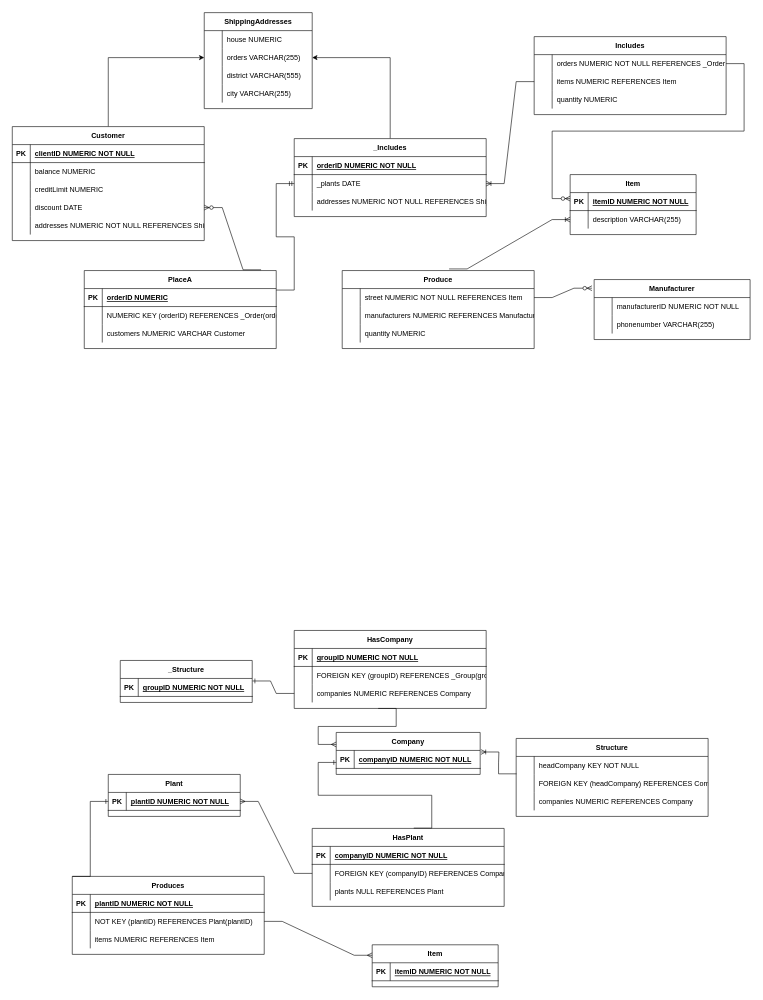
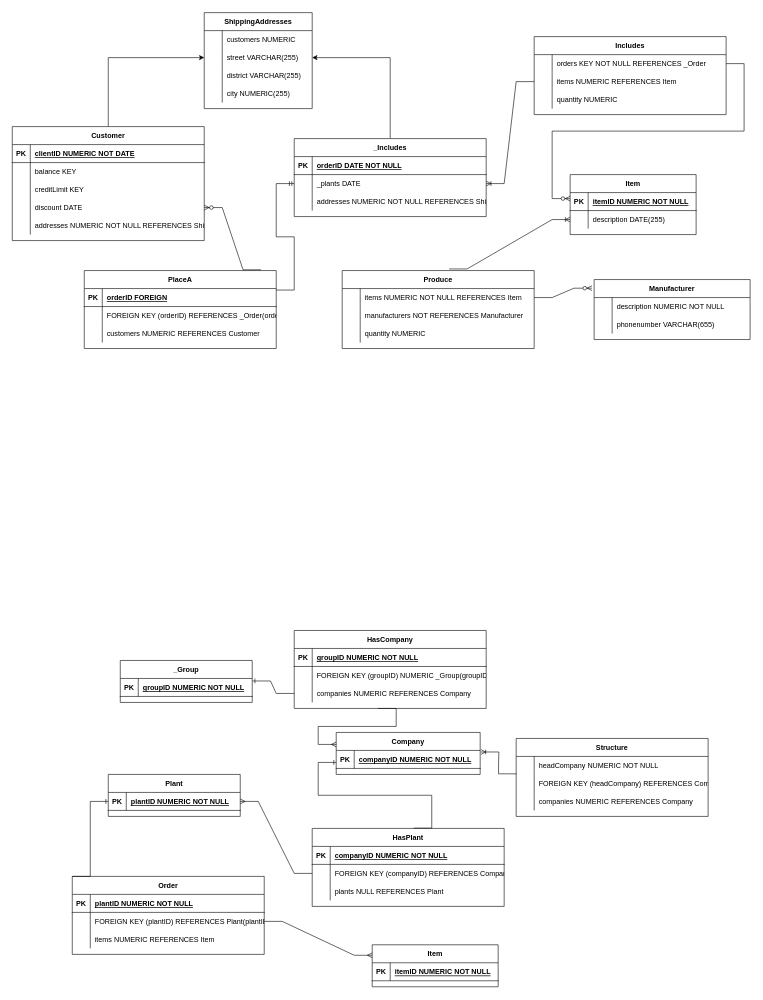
- <mxCell id="22" value="house NUMERIC" style="shape=partialRectangle;overflow=hidden;connectable=0;fillColor=none;align=left;top=0;left=0;bottom=0;right=0;spacingLeft=6;" vertex="1" parent="20"><mxGeometry x="30" width="150" height="30" as="geometry"><mxRectangle width="150" height="30" as="alternateBounds" /></mxGeometry></mxCell>
+ <mxCell id="22" value="customers NUMERIC" style="shape=partialRectangle;overflow=hidden;connectable=0;fillColor=none;align=left;top=0;left=0;bottom=0;right=0;spacingLeft=6;" vertex="1" parent="20"><mxGeometry x="30" width="150" height="30" as="geometry"><mxRectangle width="150" height="30" as="alternateBounds" /></mxGeometry></mxCell>
- <mxCell id="25" value="orders VARCHAR(255)" style="shape=partialRectangle;overflow=hidden;connectable=0;fillColor=none;align=left;top=0;left=0;bottom=0;right=0;spacingLeft=6;" vertex="1" parent="23"><mxGeometry x="30" width="150" height="30" as="geometry"><mxRectangle width="150" height="30" as="alternateBounds" /></mxGeometry></mxCell>
+ <mxCell id="25" value="street VARCHAR(255)" style="shape=partialRectangle;overflow=hidden;connectable=0;fillColor=none;align=left;top=0;left=0;bottom=0;right=0;spacingLeft=6;" vertex="1" parent="23"><mxGeometry x="30" width="150" height="30" as="geometry"><mxRectangle width="150" height="30" as="alternateBounds" /></mxGeometry></mxCell>
- <mxCell id="63" value="orders NUMERIC NOT NULL REFERENCES _Order" style="shape=partialRectangle;overflow=hidden;connectable=0;fillColor=none;align=left;top=0;left=0;bottom=0;right=0;spacingLeft=6;" vertex="1" parent="61"><mxGeometry x="30" width="290" height="30" as="geometry"><mxRectangle width="290" height="30" as="alternateBounds" /></mxGeometry></mxCell>
+ <mxCell id="63" value="orders KEY NOT NULL REFERENCES _Order" style="shape=partialRectangle;overflow=hidden;connectable=0;fillColor=none;align=left;top=0;left=0;bottom=0;right=0;spacingLeft=6;" vertex="1" parent="61"><mxGeometry x="30" width="290" height="30" as="geometry"><mxRectangle width="290" height="30" as="alternateBounds" /></mxGeometry></mxCell>
- <mxCell id="28" value="district VARCHAR(555)" style="shape=partialRectangle;overflow=hidden;connectable=0;fillColor=none;align=left;top=0;left=0;bottom=0;right=0;spacingLeft=6;" vertex="1" parent="26"><mxGeometry x="30" width="150" height="30" as="geometry"><mxRectangle width="150" height="30" as="alternateBounds" /></mxGeometry></mxCell>
+ <mxCell id="28" value="district VARCHAR(255)" style="shape=partialRectangle;overflow=hidden;connectable=0;fillColor=none;align=left;top=0;left=0;bottom=0;right=0;spacingLeft=6;" vertex="1" parent="26"><mxGeometry x="30" width="150" height="30" as="geometry"><mxRectangle width="150" height="30" as="alternateBounds" /></mxGeometry></mxCell>
- <mxCell id="31" value="city VARCHAR(255)" style="shape=partialRectangle;overflow=hidden;connectable=0;fillColor=none;align=left;top=0;left=0;bottom=0;right=0;spacingLeft=6;" vertex="1" parent="29"><mxGeometry x="30" width="150" height="30" as="geometry"><mxRectangle width="150" height="30" as="alternateBounds" /></mxGeometry></mxCell>
+ <mxCell id="31" value="city NUMERIC(255)" style="shape=partialRectangle;overflow=hidden;connectable=0;fillColor=none;align=left;top=0;left=0;bottom=0;right=0;spacingLeft=6;" vertex="1" parent="29"><mxGeometry x="30" width="150" height="30" as="geometry"><mxRectangle width="150" height="30" as="alternateBounds" /></mxGeometry></mxCell>
- <mxCell id="6" value="clientID NUMERIC NOT NULL " style="shape=partialRectangle;overflow=hidden;connectable=0;fillColor=none;align=left;top=0;left=0;bottom=0;right=0;spacingLeft=6;fontStyle=5;" vertex="1" parent="4"><mxGeometry x="30" width="290" height="30" as="geometry"><mxRectangle width="290" height="30" as="alternateBounds" /></mxGeometry></mxCell>
+ <mxCell id="6" value="clientID NUMERIC NOT DATE " style="shape=partialRectangle;overflow=hidden;connectable=0;fillColor=none;align=left;top=0;left=0;bottom=0;right=0;spacingLeft=6;fontStyle=5;" vertex="1" parent="4"><mxGeometry x="30" width="290" height="30" as="geometry"><mxRectangle width="290" height="30" as="alternateBounds" /></mxGeometry></mxCell>
- <mxCell id="36" value="orderID NUMERIC NOT NULL " style="shape=partialRectangle;overflow=hidden;connectable=0;fillColor=none;align=left;top=0;left=0;bottom=0;right=0;spacingLeft=6;fontStyle=5;" vertex="1" parent="34"><mxGeometry x="30" width="290" height="30" as="geometry"><mxRectangle width="290" height="30" as="alternateBounds" /></mxGeometry></mxCell>
+ <mxCell id="36" value="orderID DATE NOT NULL " style="shape=partialRectangle;overflow=hidden;connectable=0;fillColor=none;align=left;top=0;left=0;bottom=0;right=0;spacingLeft=6;fontStyle=5;" vertex="1" parent="34"><mxGeometry x="30" width="290" height="30" as="geometry"><mxRectangle width="290" height="30" as="alternateBounds" /></mxGeometry></mxCell>
- <mxCell id="9" value="balance NUMERIC" style="shape=partialRectangle;overflow=hidden;connectable=0;fillColor=none;align=left;top=0;left=0;bottom=0;right=0;spacingLeft=6;" vertex="1" parent="7"><mxGeometry x="30" width="290" height="30" as="geometry"><mxRectangle width="290" height="30" as="alternateBounds" /></mxGeometry></mxCell>
+ <mxCell id="9" value="balance KEY" style="shape=partialRectangle;overflow=hidden;connectable=0;fillColor=none;align=left;top=0;left=0;bottom=0;right=0;spacingLeft=6;" vertex="1" parent="7"><mxGeometry x="30" width="290" height="30" as="geometry"><mxRectangle width="290" height="30" as="alternateBounds" /></mxGeometry></mxCell>
- <mxCell id="12" value="creditLimit NUMERIC" style="shape=partialRectangle;overflow=hidden;connectable=0;fillColor=none;align=left;top=0;left=0;bottom=0;right=0;spacingLeft=6;" vertex="1" parent="10"><mxGeometry x="30" width="290" height="30" as="geometry"><mxRectangle width="290" height="30" as="alternateBounds" /></mxGeometry></mxCell>
+ <mxCell id="12" value="creditLimit KEY" style="shape=partialRectangle;overflow=hidden;connectable=0;fillColor=none;align=left;top=0;left=0;bottom=0;right=0;spacingLeft=6;" vertex="1" parent="10"><mxGeometry x="30" width="290" height="30" as="geometry"><mxRectangle width="290" height="30" as="alternateBounds" /></mxGeometry></mxCell>
- <mxCell id="59" value="description VARCHAR(255)" style="shape=partialRectangle;overflow=hidden;connectable=0;fillColor=none;align=left;top=0;left=0;bottom=0;right=0;spacingLeft=6;" vertex="1" parent="57"><mxGeometry x="30" width="180" height="30" as="geometry"><mxRectangle width="180" height="30" as="alternateBounds" /></mxGeometry></mxCell>
+ <mxCell id="59" value="description DATE(255)" style="shape=partialRectangle;overflow=hidden;connectable=0;fillColor=none;align=left;top=0;left=0;bottom=0;right=0;spacingLeft=6;" vertex="1" parent="57"><mxGeometry x="30" width="180" height="30" as="geometry"><mxRectangle width="180" height="30" as="alternateBounds" /></mxGeometry></mxCell>
- <mxCell id="46" value="orderID NUMERIC" style="shape=partialRectangle;overflow=hidden;connectable=0;fillColor=none;align=left;top=0;left=0;bottom=0;right=0;spacingLeft=6;fontStyle=5;" vertex="1" parent="44"><mxGeometry x="30" width="290" height="30" as="geometry"><mxRectangle width="290" height="30" as="alternateBounds" /></mxGeometry></mxCell>
+ <mxCell id="46" value="orderID FOREIGN" style="shape=partialRectangle;overflow=hidden;connectable=0;fillColor=none;align=left;top=0;left=0;bottom=0;right=0;spacingLeft=6;fontStyle=5;" vertex="1" parent="44"><mxGeometry x="30" width="290" height="30" as="geometry"><mxRectangle width="290" height="30" as="alternateBounds" /></mxGeometry></mxCell>
- <mxCell id="80" value="street NUMERIC NOT NULL REFERENCES Item" style="shape=partialRectangle;overflow=hidden;connectable=0;fillColor=none;align=left;top=0;left=0;bottom=0;right=0;spacingLeft=6;" vertex="1" parent="78"><mxGeometry x="30" width="290" height="30" as="geometry"><mxRectangle width="290" height="30" as="alternateBounds" /></mxGeometry></mxCell>
+ <mxCell id="80" value="items NUMERIC NOT NULL REFERENCES Item" style="shape=partialRectangle;overflow=hidden;connectable=0;fillColor=none;align=left;top=0;left=0;bottom=0;right=0;spacingLeft=6;" vertex="1" parent="78"><mxGeometry x="30" width="290" height="30" as="geometry"><mxRectangle width="290" height="30" as="alternateBounds" /></mxGeometry></mxCell>
- <mxCell id="73" value="manufacturerID NUMERIC NOT NULL" style="shape=partialRectangle;overflow=hidden;connectable=0;fillColor=none;align=left;top=0;left=0;bottom=0;right=0;spacingLeft=6;" vertex="1" parent="71"><mxGeometry x="30" width="230" height="30" as="geometry"><mxRectangle width="230" height="30" as="alternateBounds" /></mxGeometry></mxCell>
+ <mxCell id="73" value="description NUMERIC NOT NULL" style="shape=partialRectangle;overflow=hidden;connectable=0;fillColor=none;align=left;top=0;left=0;bottom=0;right=0;spacingLeft=6;" vertex="1" parent="71"><mxGeometry x="30" width="230" height="30" as="geometry"><mxRectangle width="230" height="30" as="alternateBounds" /></mxGeometry></mxCell>
- <mxCell id="49" value="NUMERIC KEY (orderID) REFERENCES _Order(orderID)" style="shape=partialRectangle;overflow=hidden;connectable=0;fillColor=none;align=left;top=0;left=0;bottom=0;right=0;spacingLeft=6;" vertex="1" parent="47"><mxGeometry x="30" width="290" height="30" as="geometry"><mxRectangle width="290" height="30" as="alternateBounds" /></mxGeometry></mxCell>
+ <mxCell id="49" value="FOREIGN KEY (orderID) REFERENCES _Order(orderID)" style="shape=partialRectangle;overflow=hidden;connectable=0;fillColor=none;align=left;top=0;left=0;bottom=0;right=0;spacingLeft=6;" vertex="1" parent="47"><mxGeometry x="30" width="290" height="30" as="geometry"><mxRectangle width="290" height="30" as="alternateBounds" /></mxGeometry></mxCell>
- <mxCell id="83" value="manufacturers NUMERIC REFERENCES Manufacturer" style="shape=partialRectangle;overflow=hidden;connectable=0;fillColor=none;align=left;top=0;left=0;bottom=0;right=0;spacingLeft=6;" vertex="1" parent="81"><mxGeometry x="30" width="290" height="30" as="geometry"><mxRectangle width="290" height="30" as="alternateBounds" /></mxGeometry></mxCell>
+ <mxCell id="83" value="manufacturers NOT REFERENCES Manufacturer" style="shape=partialRectangle;overflow=hidden;connectable=0;fillColor=none;align=left;top=0;left=0;bottom=0;right=0;spacingLeft=6;" vertex="1" parent="81"><mxGeometry x="30" width="290" height="30" as="geometry"><mxRectangle width="290" height="30" as="alternateBounds" /></mxGeometry></mxCell>
- <mxCell id="76" value="phonenumber VARCHAR(255)" style="shape=partialRectangle;overflow=hidden;connectable=0;fillColor=none;align=left;top=0;left=0;bottom=0;right=0;spacingLeft=6;" vertex="1" parent="74"><mxGeometry x="30" width="230" height="30" as="geometry"><mxRectangle width="230" height="30" as="alternateBounds" /></mxGeometry></mxCell>
+ <mxCell id="76" value="phonenumber VARCHAR(655)" style="shape=partialRectangle;overflow=hidden;connectable=0;fillColor=none;align=left;top=0;left=0;bottom=0;right=0;spacingLeft=6;" vertex="1" parent="74"><mxGeometry x="30" width="230" height="30" as="geometry"><mxRectangle width="230" height="30" as="alternateBounds" /></mxGeometry></mxCell>
- <mxCell id="52" value="customers NUMERIC VARCHAR Customer" style="shape=partialRectangle;overflow=hidden;connectable=0;fillColor=none;align=left;top=0;left=0;bottom=0;right=0;spacingLeft=6;" vertex="1" parent="50"><mxGeometry x="30" width="290" height="30" as="geometry"><mxRectangle width="290" height="30" as="alternateBounds" /></mxGeometry></mxCell>
+ <mxCell id="52" value="customers NUMERIC REFERENCES Customer" style="shape=partialRectangle;overflow=hidden;connectable=0;fillColor=none;align=left;top=0;left=0;bottom=0;right=0;spacingLeft=6;" vertex="1" parent="50"><mxGeometry x="30" width="290" height="30" as="geometry"><mxRectangle width="290" height="30" as="alternateBounds" /></mxGeometry></mxCell>
- <mxCell id="93" value="_Structure" style="shape=table;startSize=30;container=1;collapsible=1;childLayout=tableLayout;fixedRows=1;rowLines=0;fontStyle=1;align=center;resizeLast=1;" vertex="1" parent="1"><mxGeometry x="200" y="1100" width="220" height="70" as="geometry" /></mxCell>
+ <mxCell id="93" value="_Group" style="shape=table;startSize=30;container=1;collapsible=1;childLayout=tableLayout;fixedRows=1;rowLines=0;fontStyle=1;align=center;resizeLast=1;" vertex="1" parent="1"><mxGeometry x="200" y="1100" width="220" height="70" as="geometry" /></mxCell>
- <mxCell id="107" value="FOREIGN KEY (groupID) REFERENCES _Group(groupID)" style="shape=partialRectangle;overflow=hidden;connectable=0;fillColor=none;align=left;top=0;left=0;bottom=0;right=0;spacingLeft=6;" vertex="1" parent="105"><mxGeometry x="30" width="290" height="30" as="geometry"><mxRectangle width="290" height="30" as="alternateBounds" /></mxGeometry></mxCell>
+ <mxCell id="107" value="FOREIGN KEY (groupID) NUMERIC _Group(groupID)" style="shape=partialRectangle;overflow=hidden;connectable=0;fillColor=none;align=left;top=0;left=0;bottom=0;right=0;spacingLeft=6;" vertex="1" parent="105"><mxGeometry x="30" width="290" height="30" as="geometry"><mxRectangle width="290" height="30" as="alternateBounds" /></mxGeometry></mxCell>
- <mxCell id="114" value="headCompany KEY NOT NULL" style="shape=partialRectangle;overflow=hidden;connectable=0;fillColor=none;align=left;top=0;left=0;bottom=0;right=0;spacingLeft=6;" vertex="1" parent="112"><mxGeometry x="30" width="290" height="30" as="geometry"><mxRectangle width="290" height="30" as="alternateBounds" /></mxGeometry></mxCell>
+ <mxCell id="114" value="headCompany NUMERIC NOT NULL" style="shape=partialRectangle;overflow=hidden;connectable=0;fillColor=none;align=left;top=0;left=0;bottom=0;right=0;spacingLeft=6;" vertex="1" parent="112"><mxGeometry x="30" width="290" height="30" as="geometry"><mxRectangle width="290" height="30" as="alternateBounds" /></mxGeometry></mxCell>
- <mxCell id="139" value="Produces" style="shape=table;startSize=30;container=1;collapsible=1;childLayout=tableLayout;fixedRows=1;rowLines=0;fontStyle=1;align=center;resizeLast=1;" vertex="1" parent="1"><mxGeometry x="120" y="1460" width="320" height="130" as="geometry" /></mxCell>
+ <mxCell id="139" value="Order" style="shape=table;startSize=30;container=1;collapsible=1;childLayout=tableLayout;fixedRows=1;rowLines=0;fontStyle=1;align=center;resizeLast=1;" vertex="1" parent="1"><mxGeometry x="120" y="1460" width="320" height="130" as="geometry" /></mxCell>
- <mxCell id="145" value="NOT KEY (plantID) REFERENCES Plant(plantID)" style="shape=partialRectangle;overflow=hidden;connectable=0;fillColor=none;align=left;top=0;left=0;bottom=0;right=0;spacingLeft=6;" vertex="1" parent="143"><mxGeometry x="30" width="290" height="30" as="geometry"><mxRectangle width="290" height="30" as="alternateBounds" /></mxGeometry></mxCell>
+ <mxCell id="145" value="FOREIGN KEY (plantID) REFERENCES Plant(plantID)" style="shape=partialRectangle;overflow=hidden;connectable=0;fillColor=none;align=left;top=0;left=0;bottom=0;right=0;spacingLeft=6;" vertex="1" parent="143"><mxGeometry x="30" width="290" height="30" as="geometry"><mxRectangle width="290" height="30" as="alternateBounds" /></mxGeometry></mxCell>
